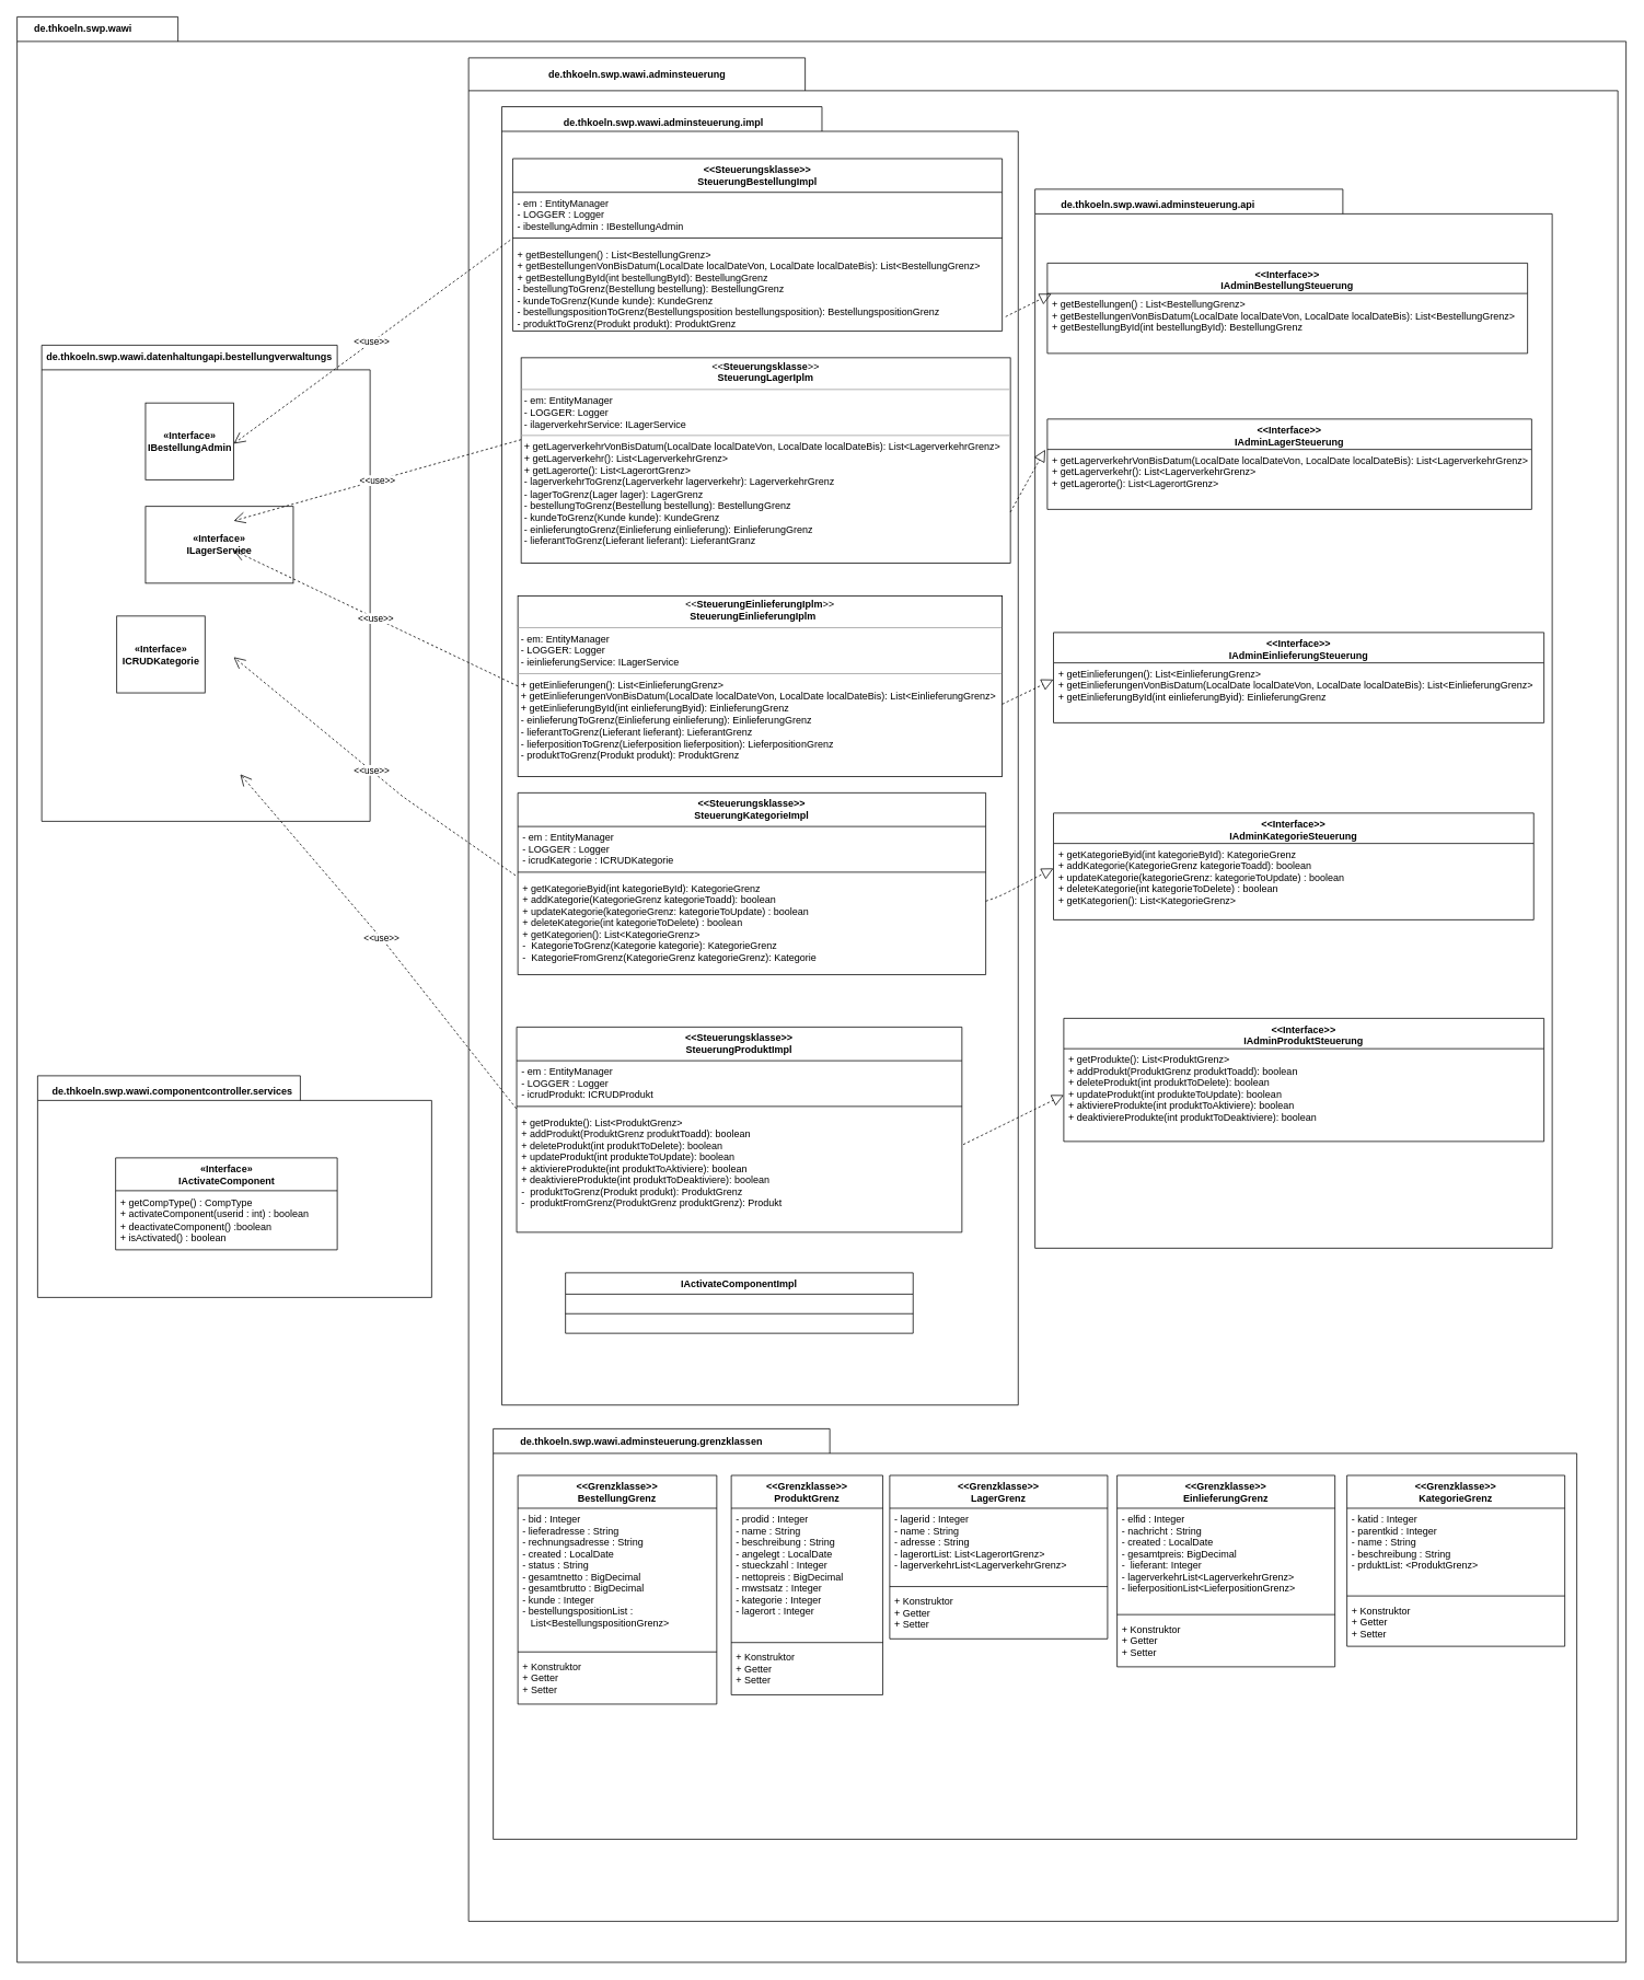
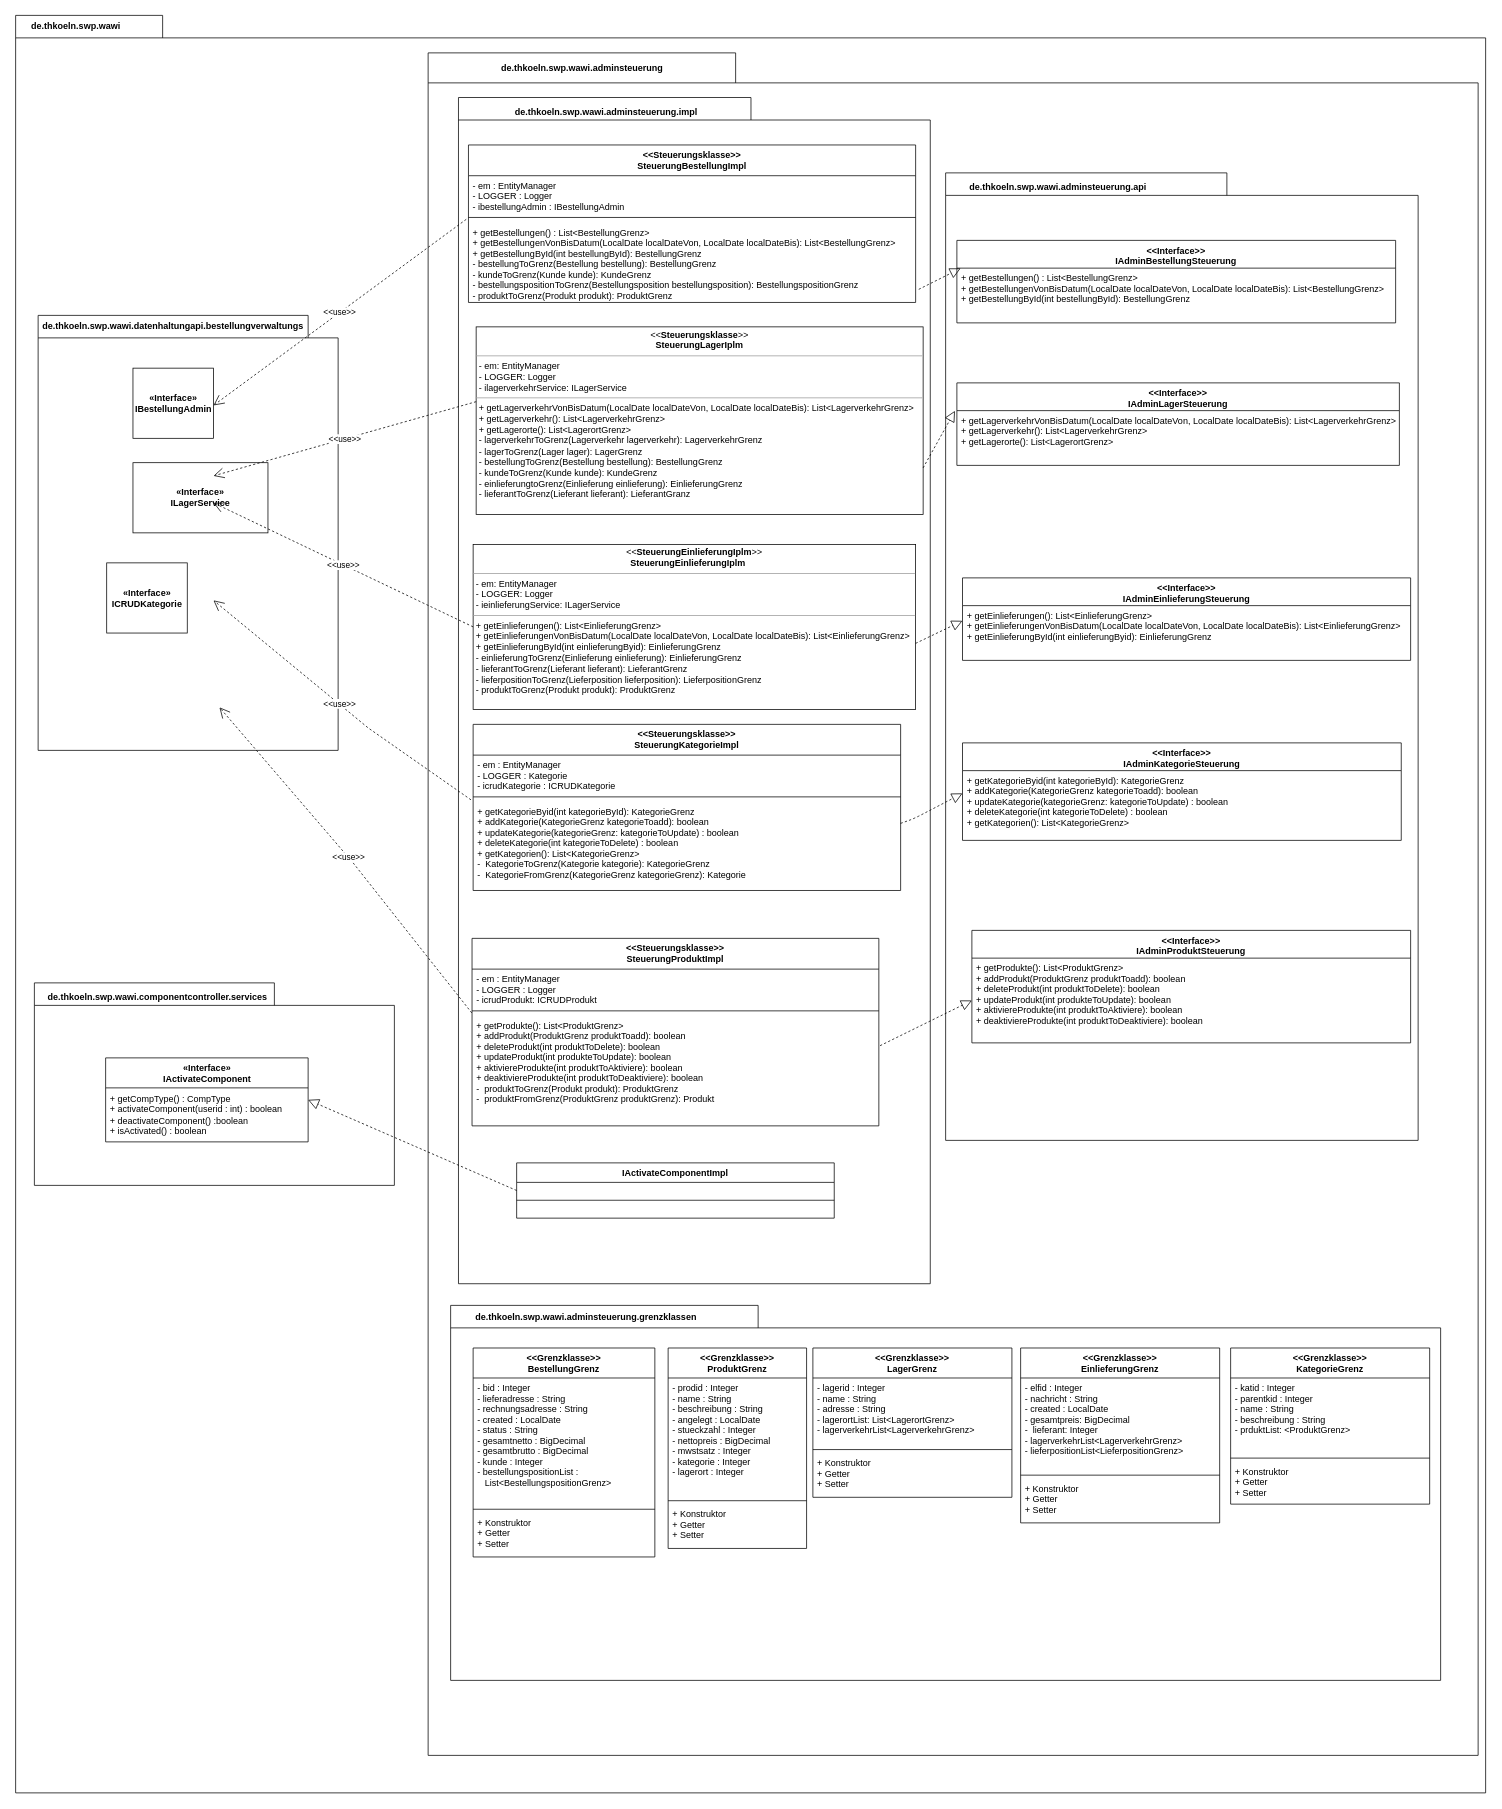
- <mxCell id="19" value="- em : EntityManager&#10;- LOGGER : Logger&#10;- icrudKategorie : ICRUDKategorie&#10;" style="text;strokeColor=none;fillColor=none;align=left;verticalAlign=top;spacingLeft=4;spacingRight=4;overflow=hidden;rotatable=0;points=[[0,0.5],[1,0.5]];portConstraint=eastwest;" parent="18" vertex="1"><mxGeometry y="41" width="570" height="49" as="geometry" /></mxCell>
+ <mxCell id="19" value="- em : EntityManager&#10;- LOGGER : Kategorie&#10;- icrudKategorie : ICRUDKategorie&#10;" style="text;strokeColor=none;fillColor=none;align=left;verticalAlign=top;spacingLeft=4;spacingRight=4;overflow=hidden;rotatable=0;points=[[0,0.5],[1,0.5]];portConstraint=eastwest;" parent="18" vertex="1"><mxGeometry y="41" width="570" height="49" as="geometry" /></mxCell>
+ <mxCell id="67" value="" style="endArrow=block;dashed=1;endFill=0;endSize=12;html=1;exitX=0;exitY=0.5;exitDx=0;exitDy=0;entryX=1;entryY=0.5;entryDx=0;entryDy=0;" parent="2" source="12" target="65" edge="1"><mxGeometry width="160" relative="1" as="geometry"><mxPoint x="681.25" y="1000.035" as="sourcePoint" /><mxPoint x="360.72" y="952.255" as="targetPoint" /></mxGeometry></mxCell>
